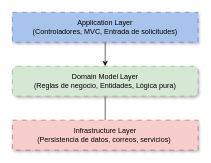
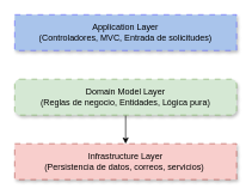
- <mxCell id="2" value="" style="edgeStyle=orthogonalEdgeStyle;rounded=0;orthogonalLoop=1;jettySize=auto;html=1;" edge="1" parent="1" source="3" target="5"><mxGeometry relative="1" as="geometry" /></mxCell>
- <mxCell id="4" value="" style="edgeStyle=orthogonalEdgeStyle;rounded=0;orthogonalLoop=1;jettySize=auto;html=1;endArrow=none;" edge="1" parent="1" source="5" target="6"><mxGeometry relative="1" as="geometry" /></mxCell>
+ <mxCell id="4" value="" style="edgeStyle=orthogonalEdgeStyle;rounded=0;orthogonalLoop=1;jettySize=auto;html=1;" edge="1" parent="1" source="5" target="6"><mxGeometry relative="1" as="geometry" /></mxCell>
